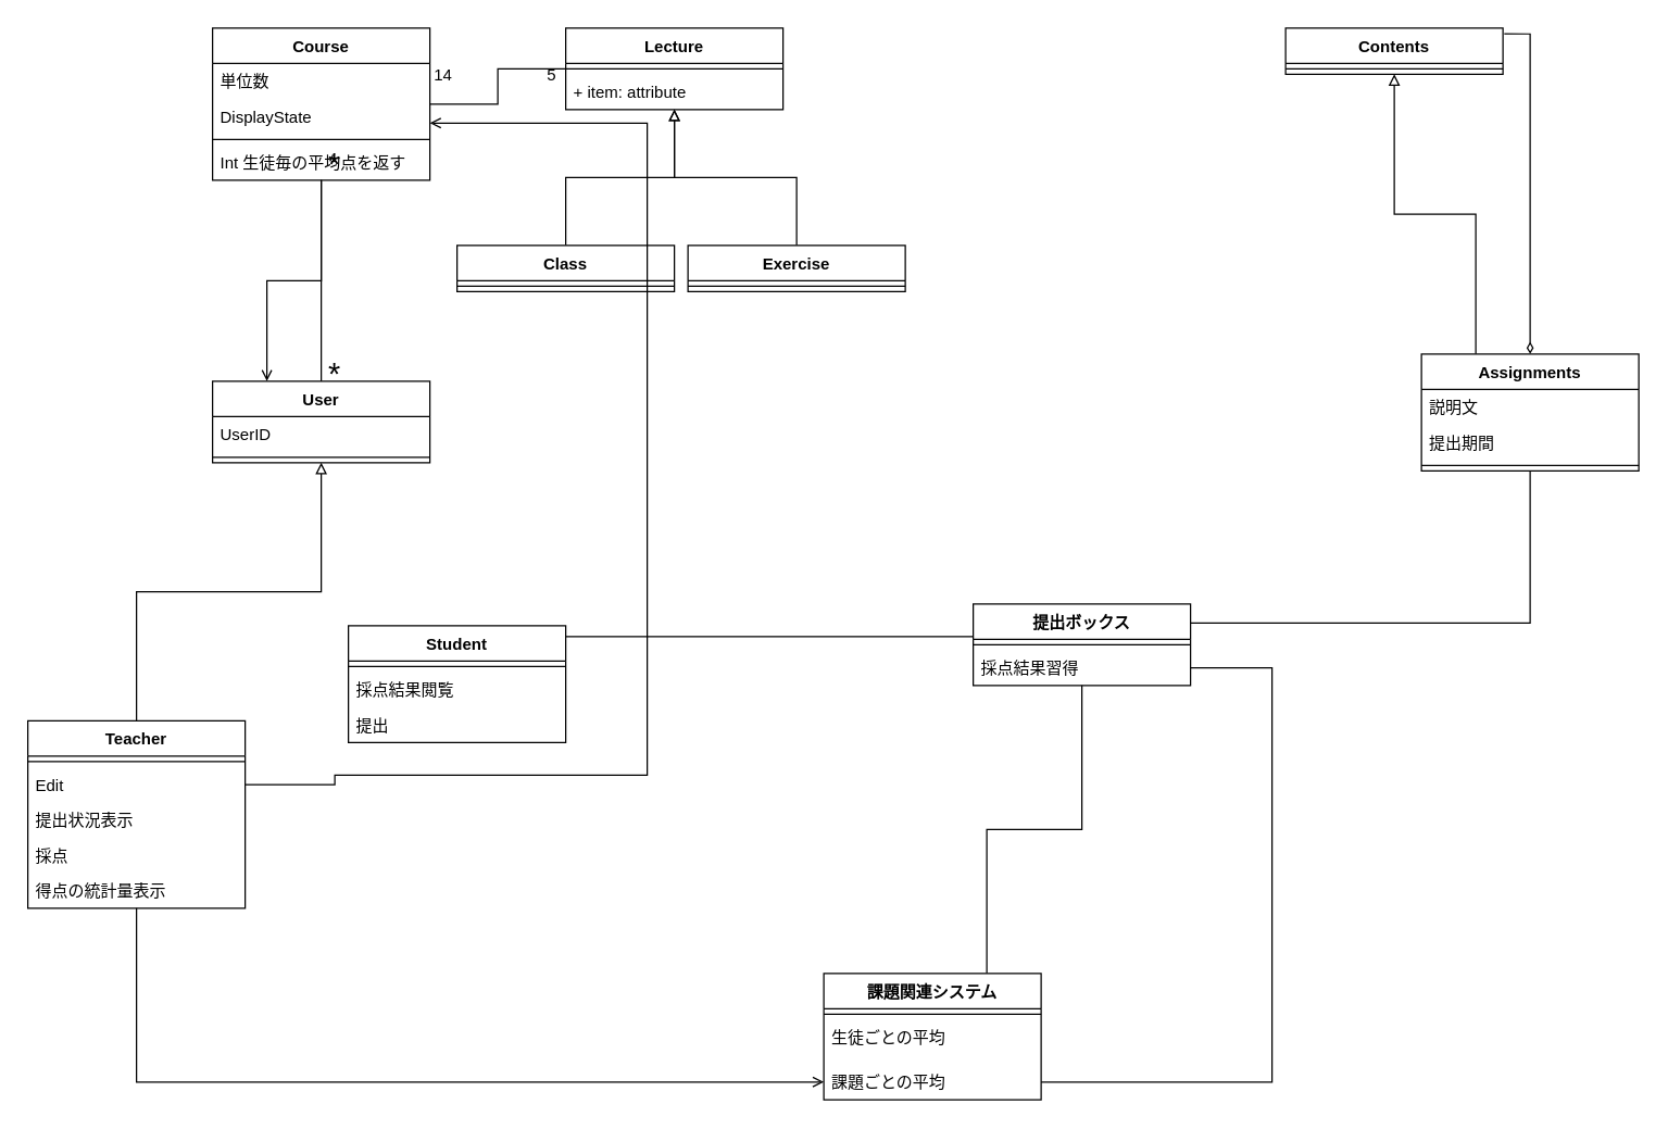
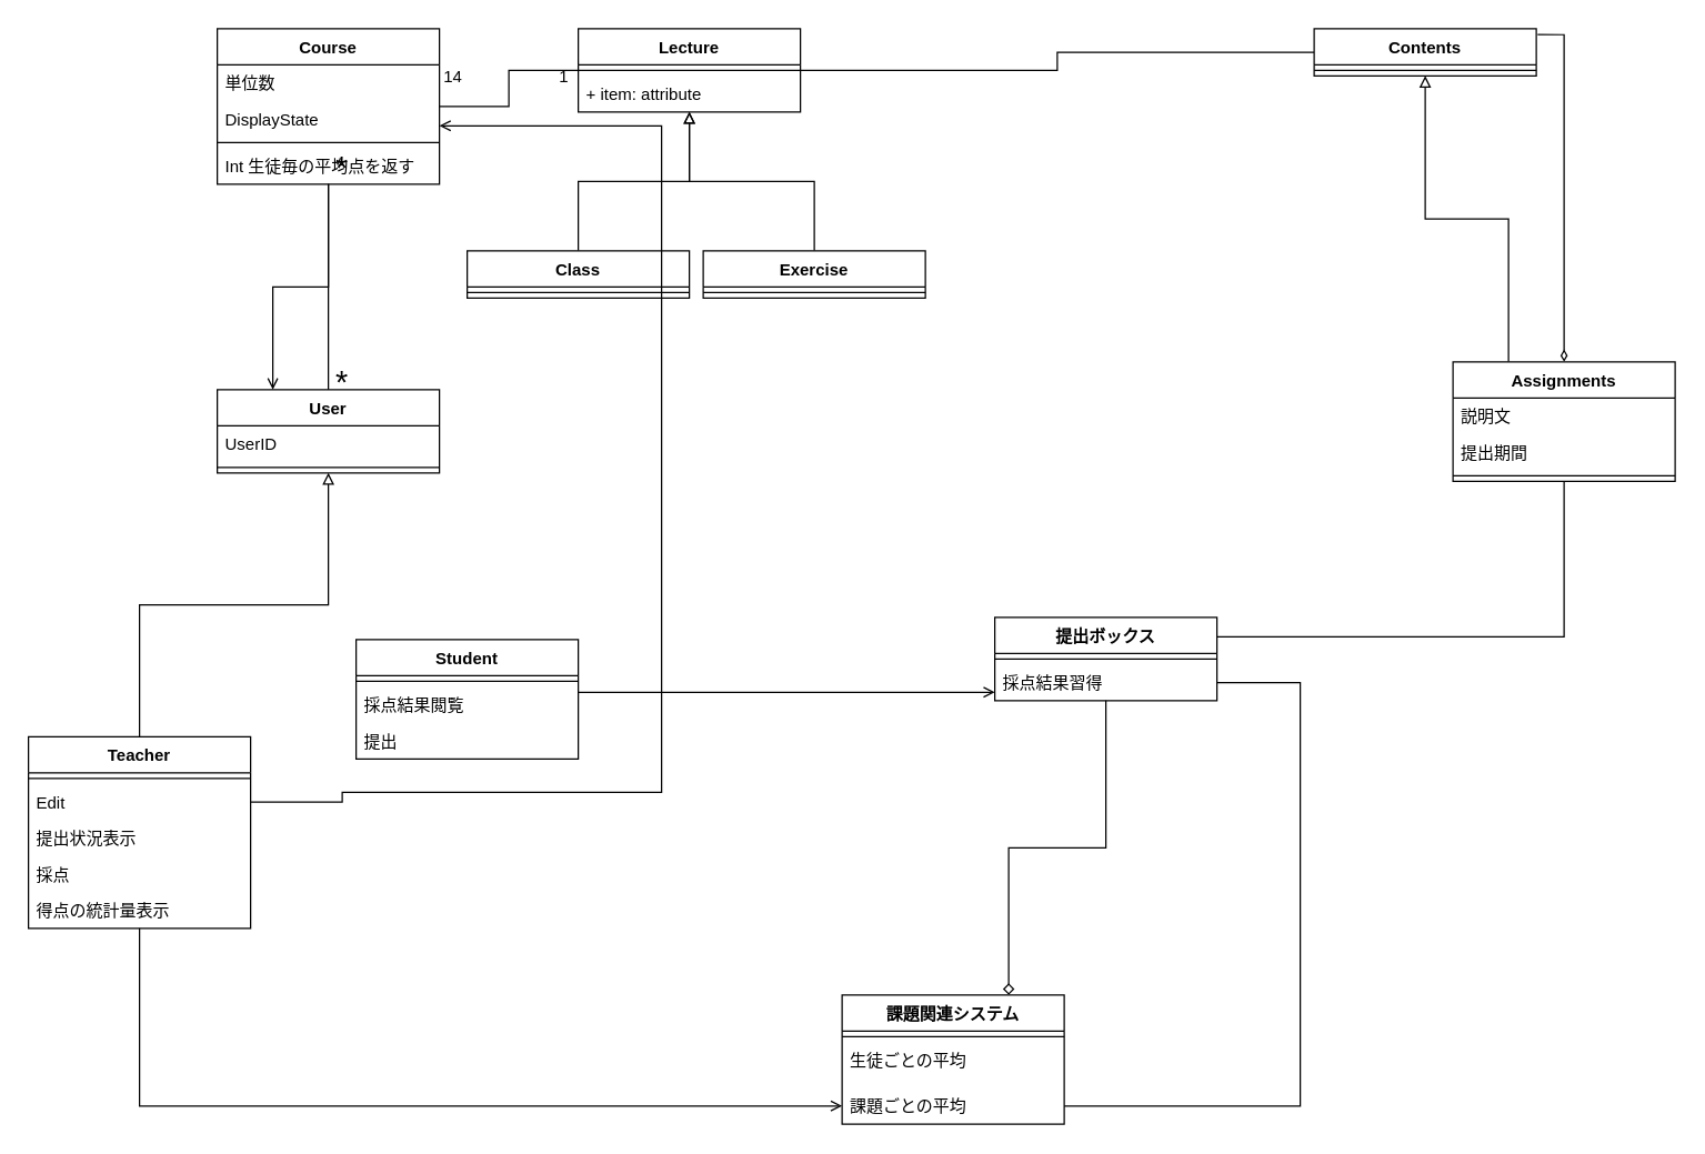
+ <mxCell id="30" style="edgeStyle=orthogonalEdgeStyle;rounded=0;orthogonalLoop=1;jettySize=auto;html=1;endArrow=none;endFill=0;" parent="1" source="31" target="19" edge="1"><mxGeometry relative="1" as="geometry" /></mxCell>
- <mxCell id="25" value="5" style="text;html=1;strokeColor=none;fillColor=none;align=center;verticalAlign=middle;whiteSpace=wrap;rounded=0;" parent="1" vertex="1"><mxGeometry x="376" y="40" width="60" height="30" as="geometry" /></mxCell>
+ <mxCell id="25" value="1" style="text;html=1;strokeColor=none;fillColor=none;align=center;verticalAlign=middle;whiteSpace=wrap;rounded=0;" parent="1" vertex="1"><mxGeometry x="376" y="40" width="60" height="30" as="geometry" /></mxCell>
- <mxCell id="48" style="edgeStyle=orthogonalEdgeStyle;rounded=0;orthogonalLoop=1;jettySize=auto;html=1;fontSize=12;startArrow=none;startFill=0;endArrow=none;endFill=0;exitX=0;exitY=0.25;exitDx=0;exitDy=0;" parent="1" source="50" target="39" edge="1"><mxGeometry relative="1" as="geometry"><Array as="points"><mxPoint x="716" y="468" /></Array></mxGeometry></mxCell>
+ <mxCell id="58" style="edgeStyle=orthogonalEdgeStyle;rounded=0;orthogonalLoop=1;jettySize=auto;html=1;fontSize=12;startArrow=none;startFill=0;endArrow=open;endFill=0;" parent="1" source="41" target="52" edge="1"><mxGeometry relative="1" as="geometry"><Array as="points"><mxPoint x="556" y="498" /><mxPoint x="556" y="498" /></Array></mxGeometry></mxCell>
- <mxCell id="49" style="edgeStyle=orthogonalEdgeStyle;rounded=0;orthogonalLoop=1;jettySize=auto;html=1;fontSize=12;startArrow=none;startFill=0;endArrow=none;endFill=0;entryX=0.75;entryY=0;entryDx=0;entryDy=0;" parent="1" source="50" target="54" edge="1"><mxGeometry relative="1" as="geometry" /></mxCell>
+ <mxCell id="49" style="edgeStyle=orthogonalEdgeStyle;rounded=0;orthogonalLoop=1;jettySize=auto;html=1;fontSize=12;startArrow=none;startFill=0;endArrow=diamond;endFill=0;entryX=0.75;entryY=0;entryDx=0;entryDy=0;" parent="1" source="50" target="54" edge="1"><mxGeometry relative="1" as="geometry" /></mxCell>
